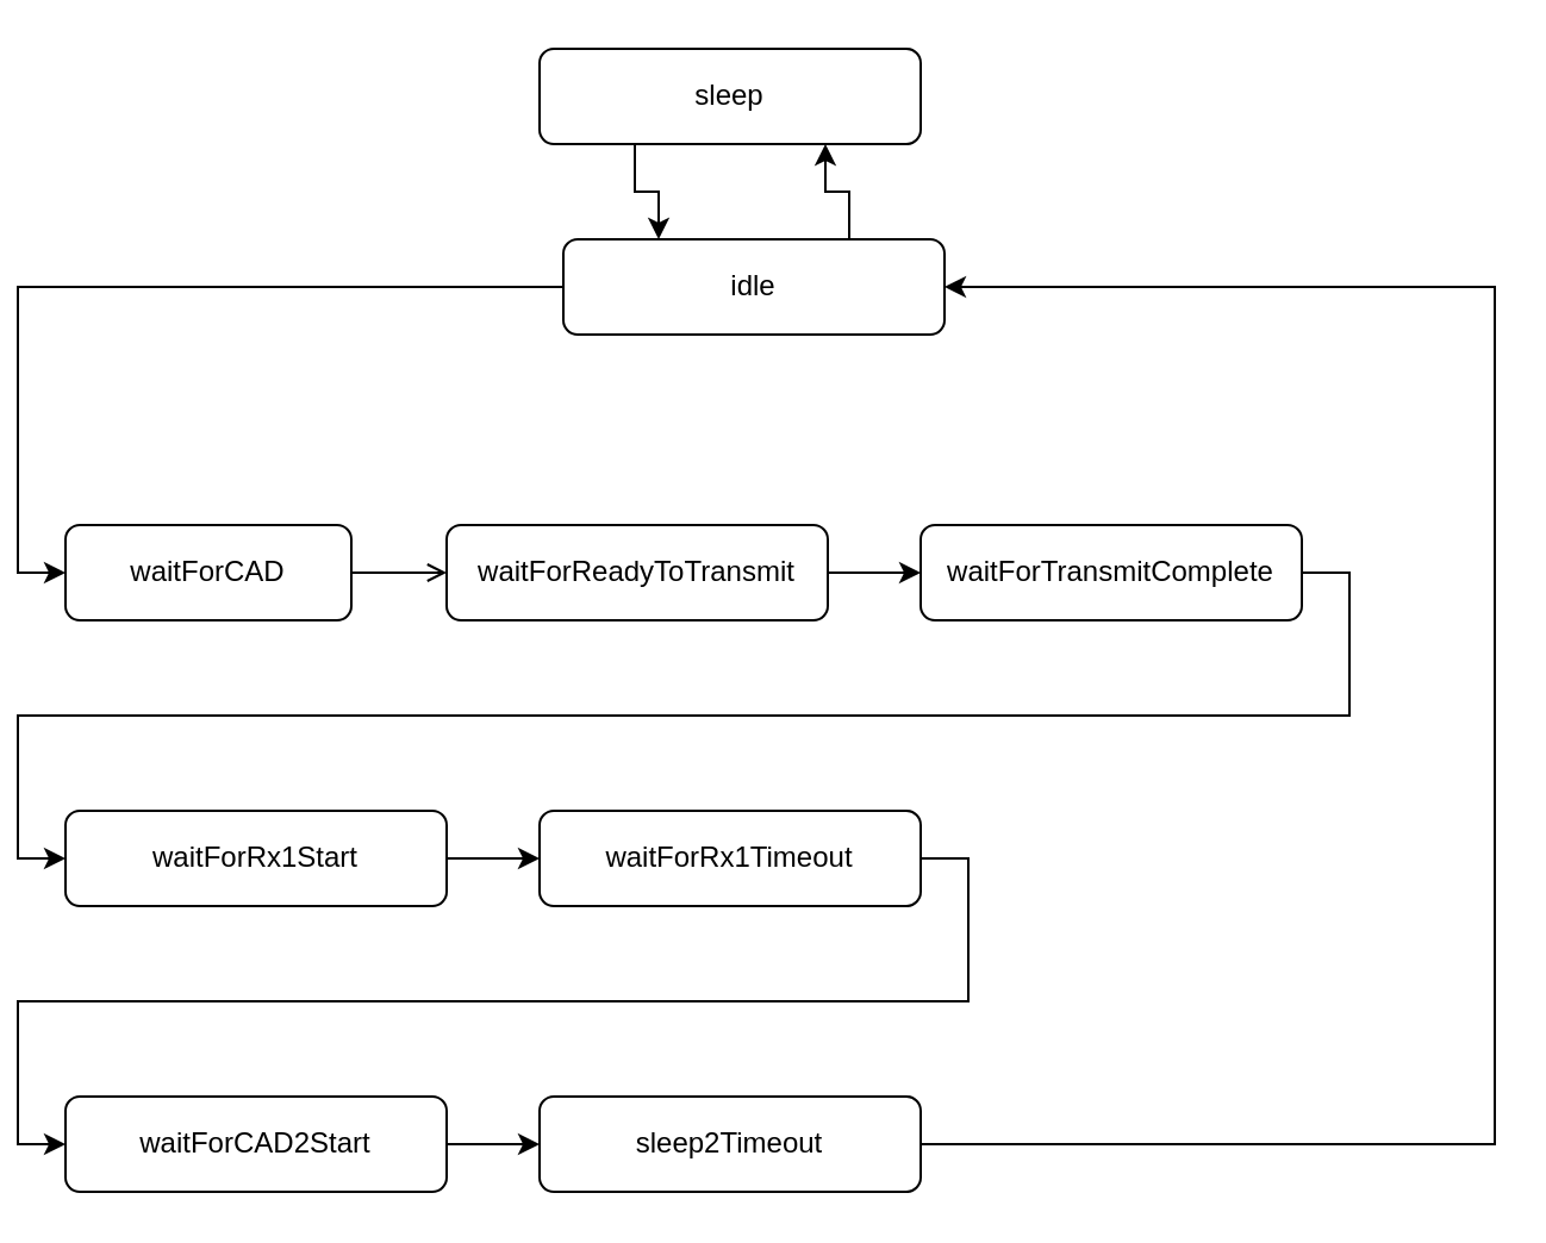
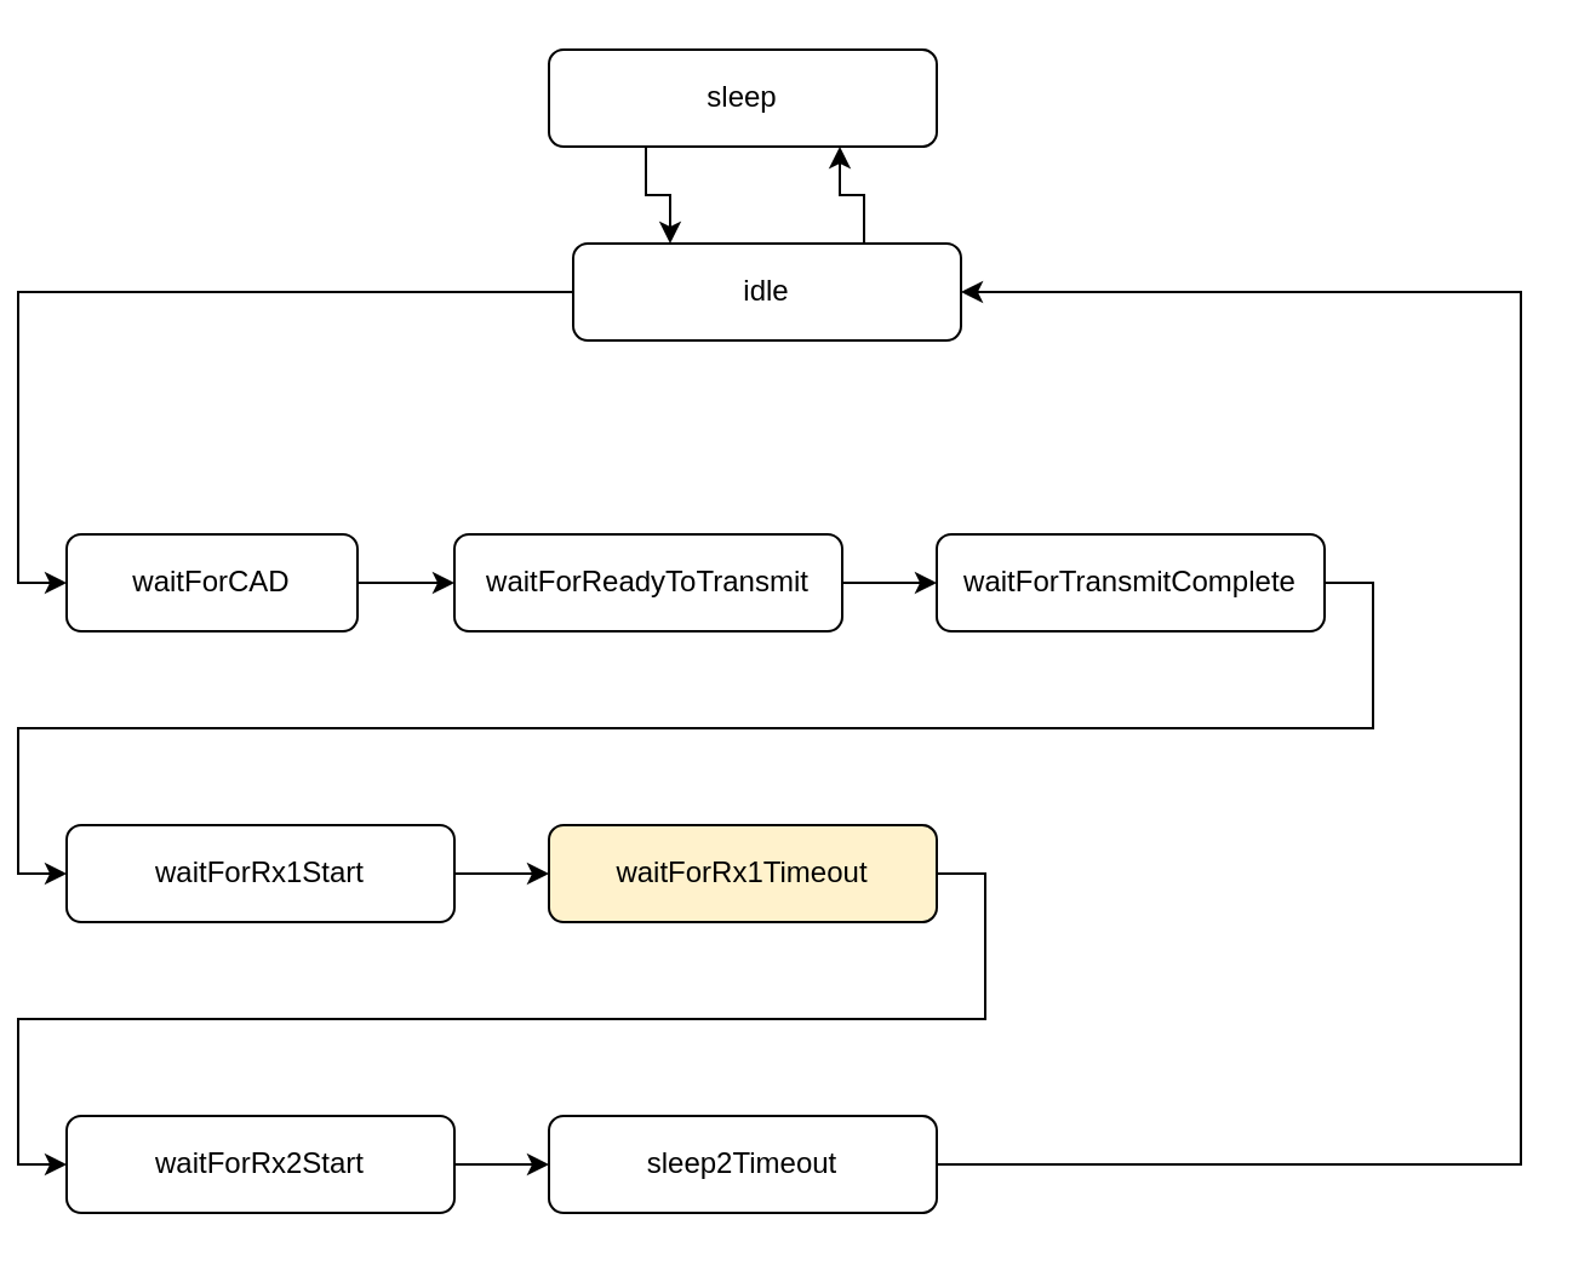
- <mxCell id="7" style="edgeStyle=orthogonalEdgeStyle;rounded=0;orthogonalLoop=1;jettySize=auto;html=1;endArrow=open;" edge="1" parent="1" source="8" target="10"><mxGeometry relative="1" as="geometry" /></mxCell>
+ <mxCell id="7" style="edgeStyle=orthogonalEdgeStyle;rounded=0;orthogonalLoop=1;jettySize=auto;html=1;" edge="1" parent="1" source="8" target="10"><mxGeometry relative="1" as="geometry" /></mxCell>
- <mxCell id="16" value="waitForRx1Timeout" style="rounded=1;whiteSpace=wrap;html=1;" vertex="1" parent="1"><mxGeometry x="219" y="340" width="160" height="40" as="geometry" /></mxCell>
+ <mxCell id="16" value="waitForRx1Timeout" style="rounded=1;whiteSpace=wrap;html=1;fillColor=#fff2cc;" vertex="1" parent="1"><mxGeometry x="219" y="340" width="160" height="40" as="geometry" /></mxCell>
- <mxCell id="18" value="waitForCAD2Start" style="rounded=1;whiteSpace=wrap;html=1;" vertex="1" parent="1"><mxGeometry x="20" y="460" width="160" height="40" as="geometry" /></mxCell>
+ <mxCell id="18" value="waitForRx2Start" style="rounded=1;whiteSpace=wrap;html=1;" vertex="1" parent="1"><mxGeometry x="20" y="460" width="160" height="40" as="geometry" /></mxCell>
